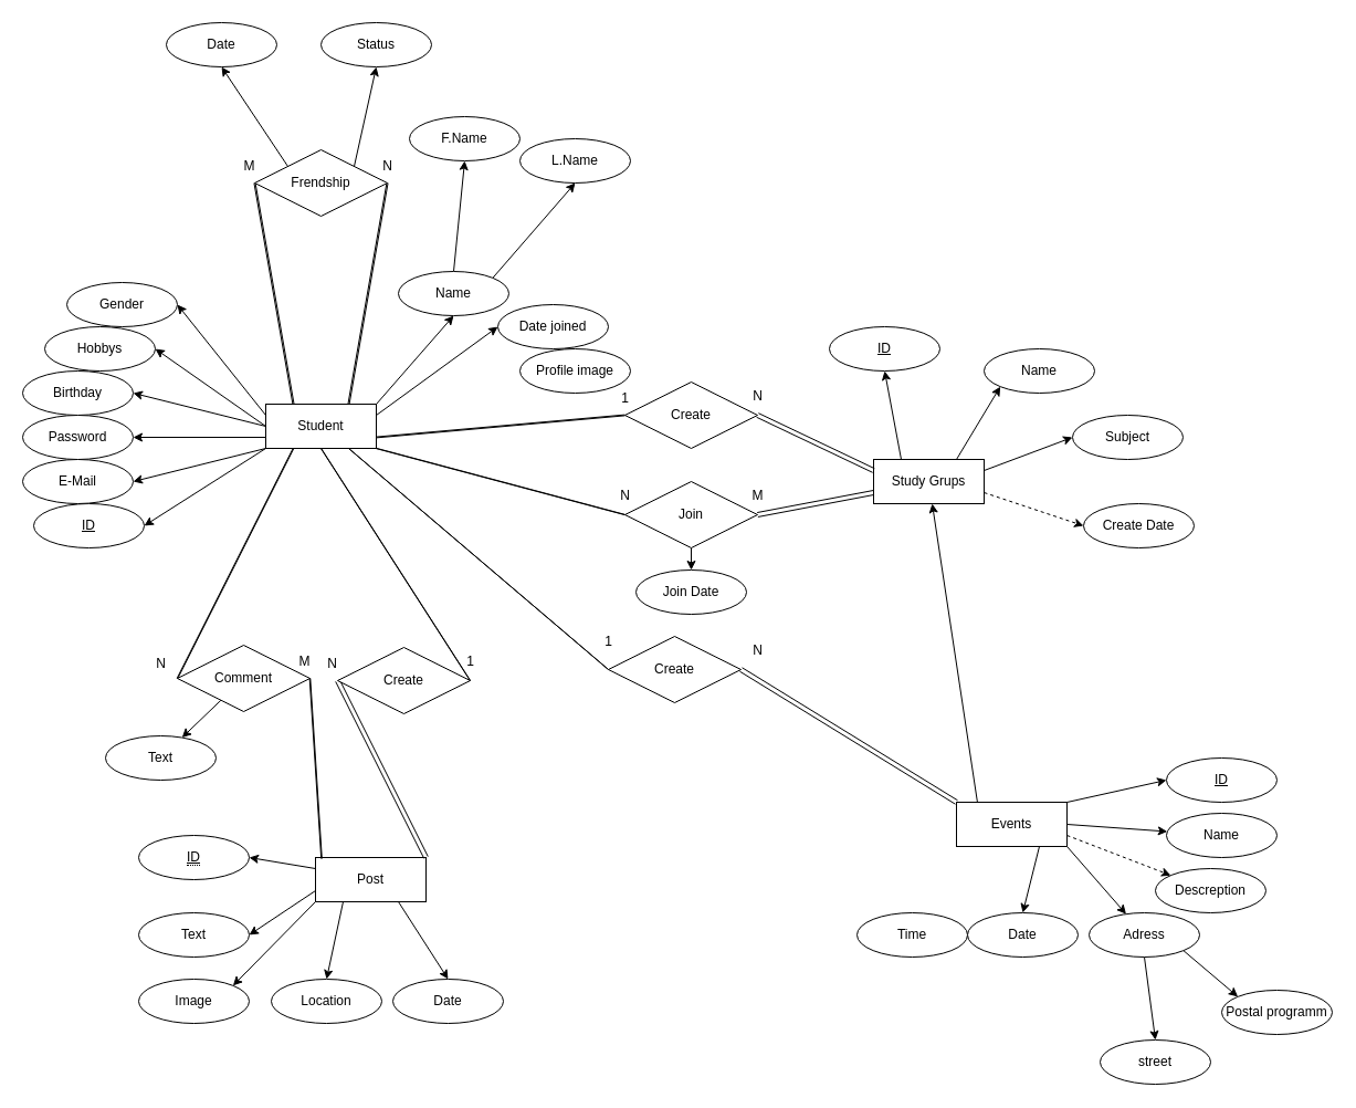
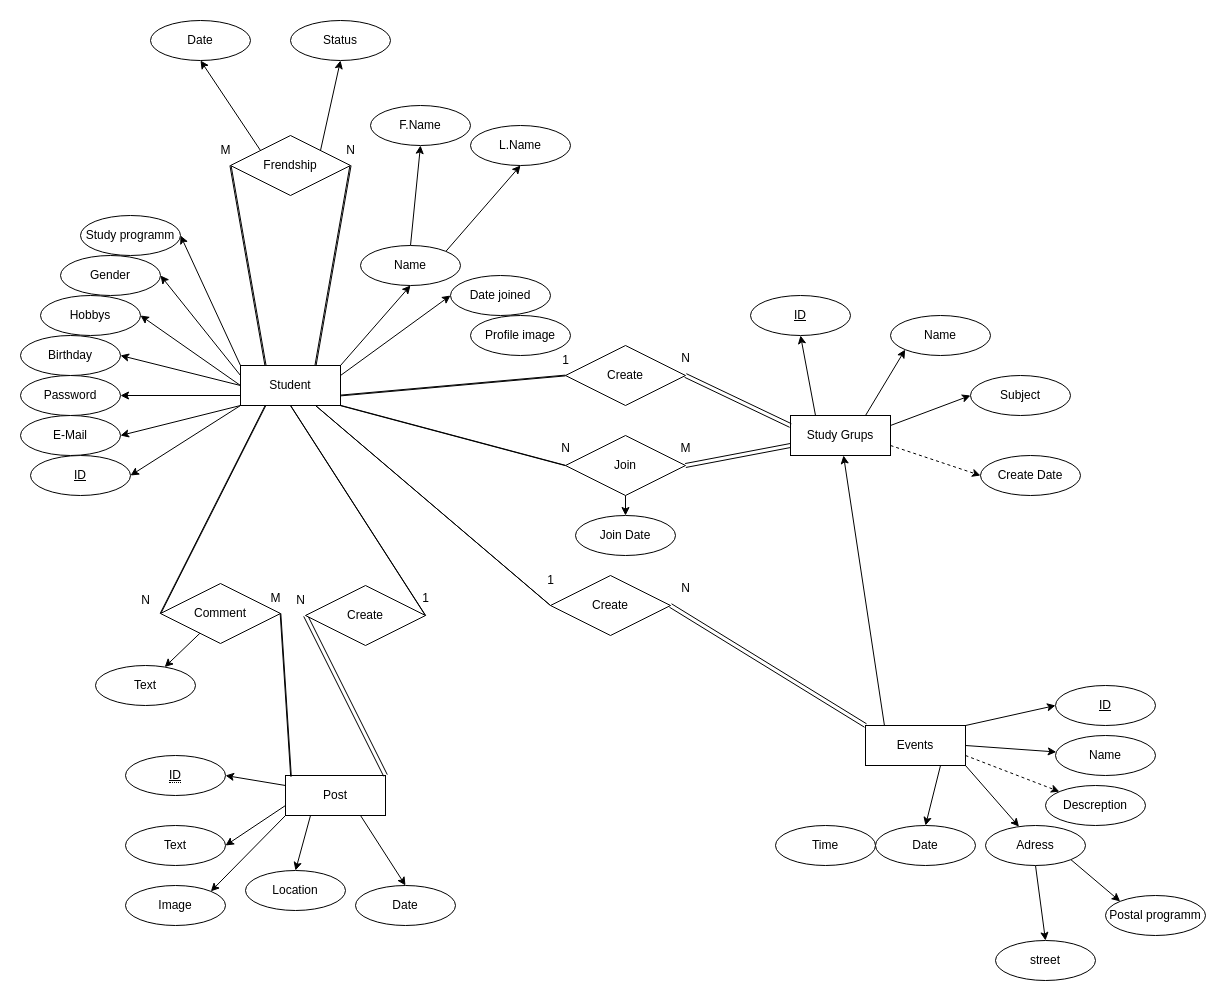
+ <mxCell id="26" value="Study programm" style="ellipse;whiteSpace=wrap;html=1;align=center;" vertex="1" parent="1"><mxGeometry x="80" y="215" width="100" height="40" as="geometry" /></mxCell>
+ <mxCell id="4" style="edgeStyle=none;rounded=0;orthogonalLoop=1;jettySize=auto;html=1;exitX=0;exitY=0;exitDx=0;exitDy=0;entryX=1;entryY=0.5;entryDx=0;entryDy=0;" edge="1" parent="1" source="17" target="26"><mxGeometry relative="1" as="geometry" /></mxCell>
- <mxCell id="68" value="Location" style="ellipse;whiteSpace=wrap;html=1;align=center;" vertex="1" parent="1"><mxGeometry x="245" y="885" width="100" height="40" as="geometry" /></mxCell>
+ <mxCell id="68" value="Location" style="ellipse;whiteSpace=wrap;html=1;align=center;" vertex="1" parent="1"><mxGeometry x="245" y="870" width="100" height="40" as="geometry" /></mxCell>
